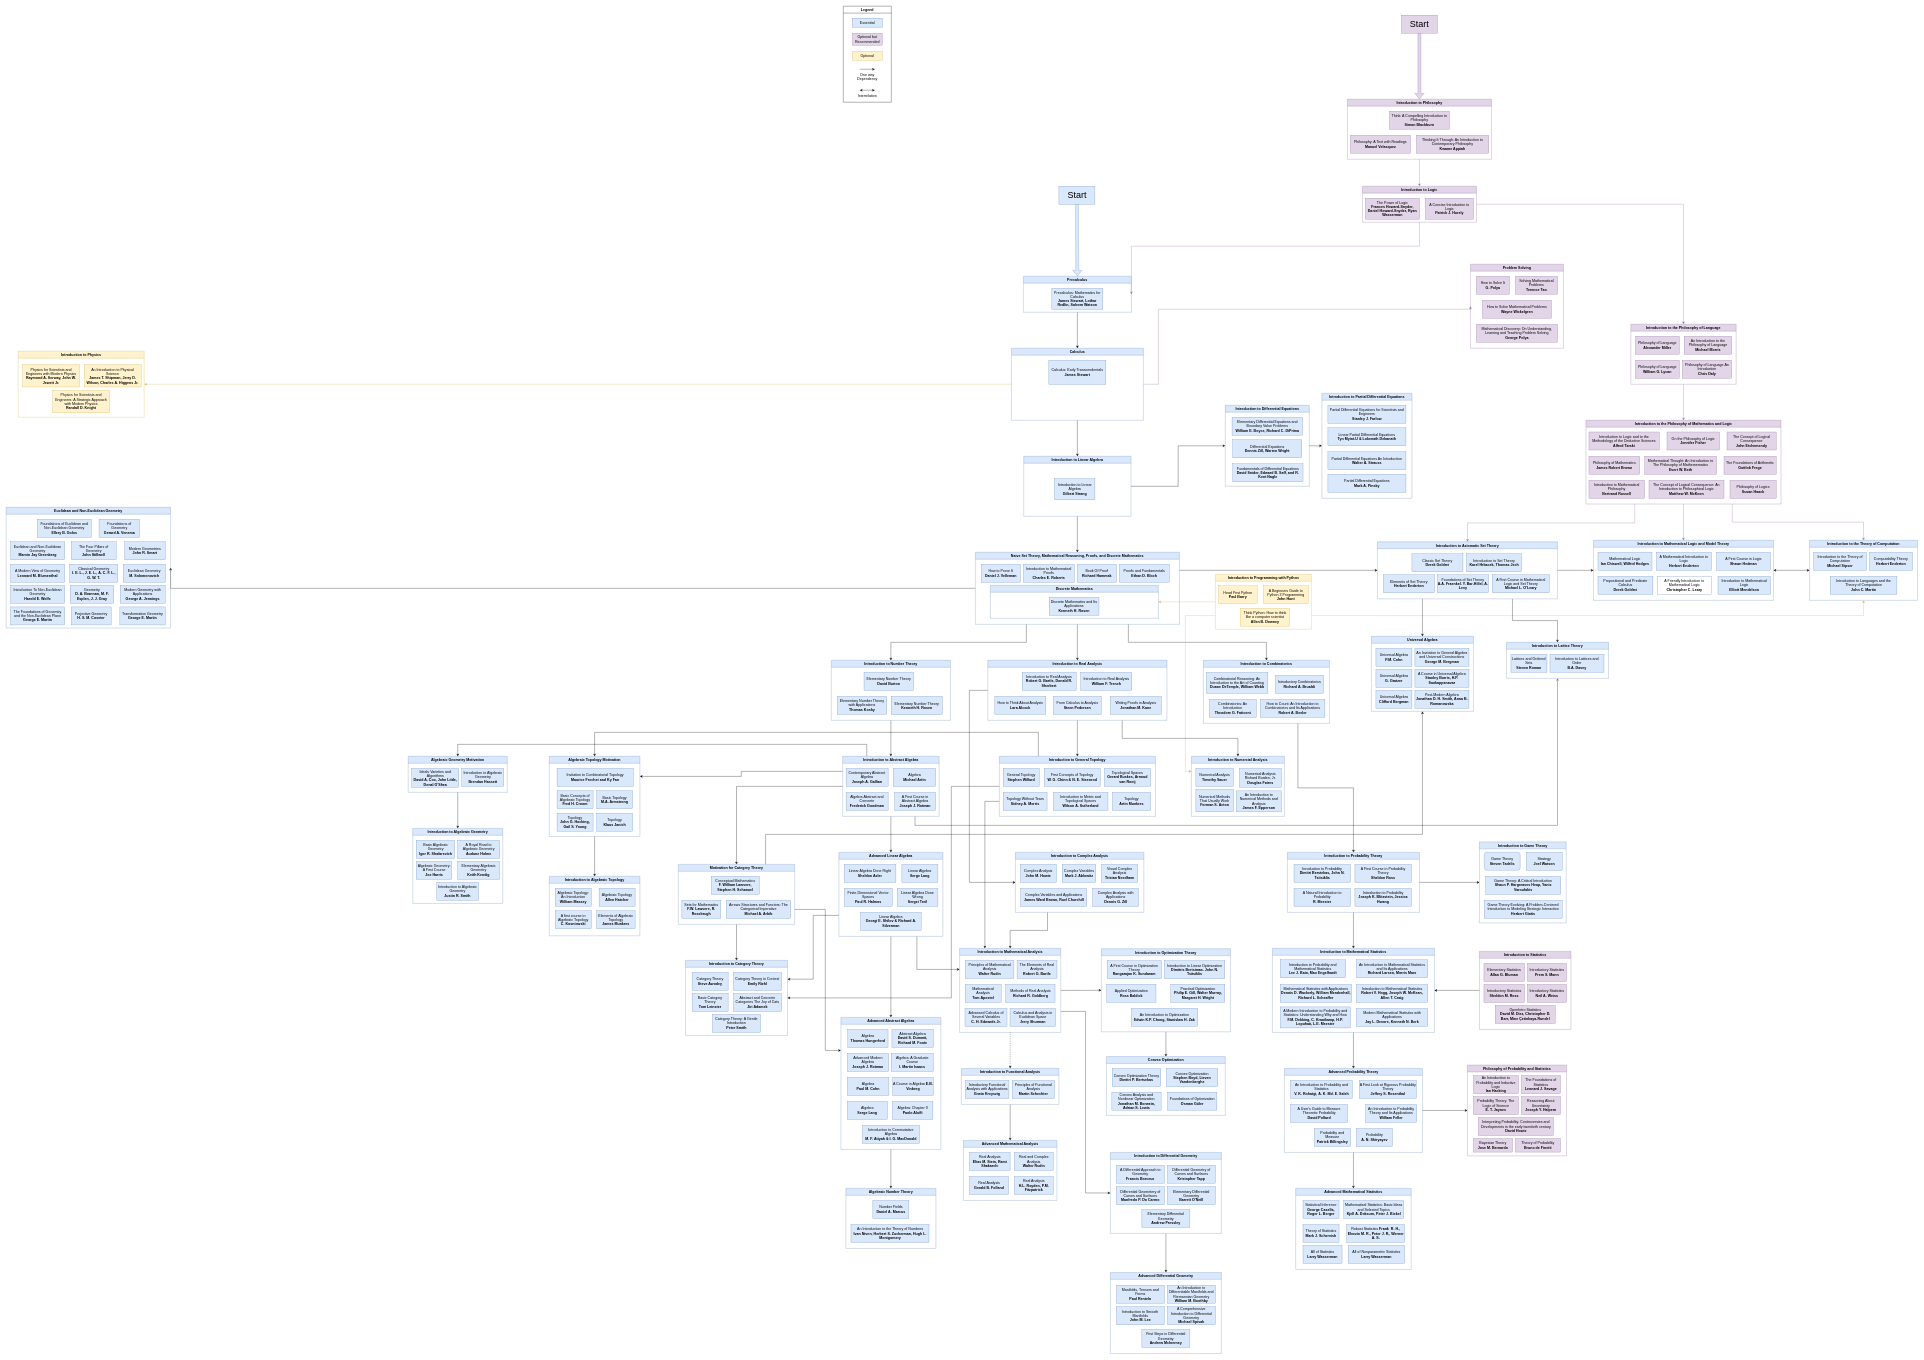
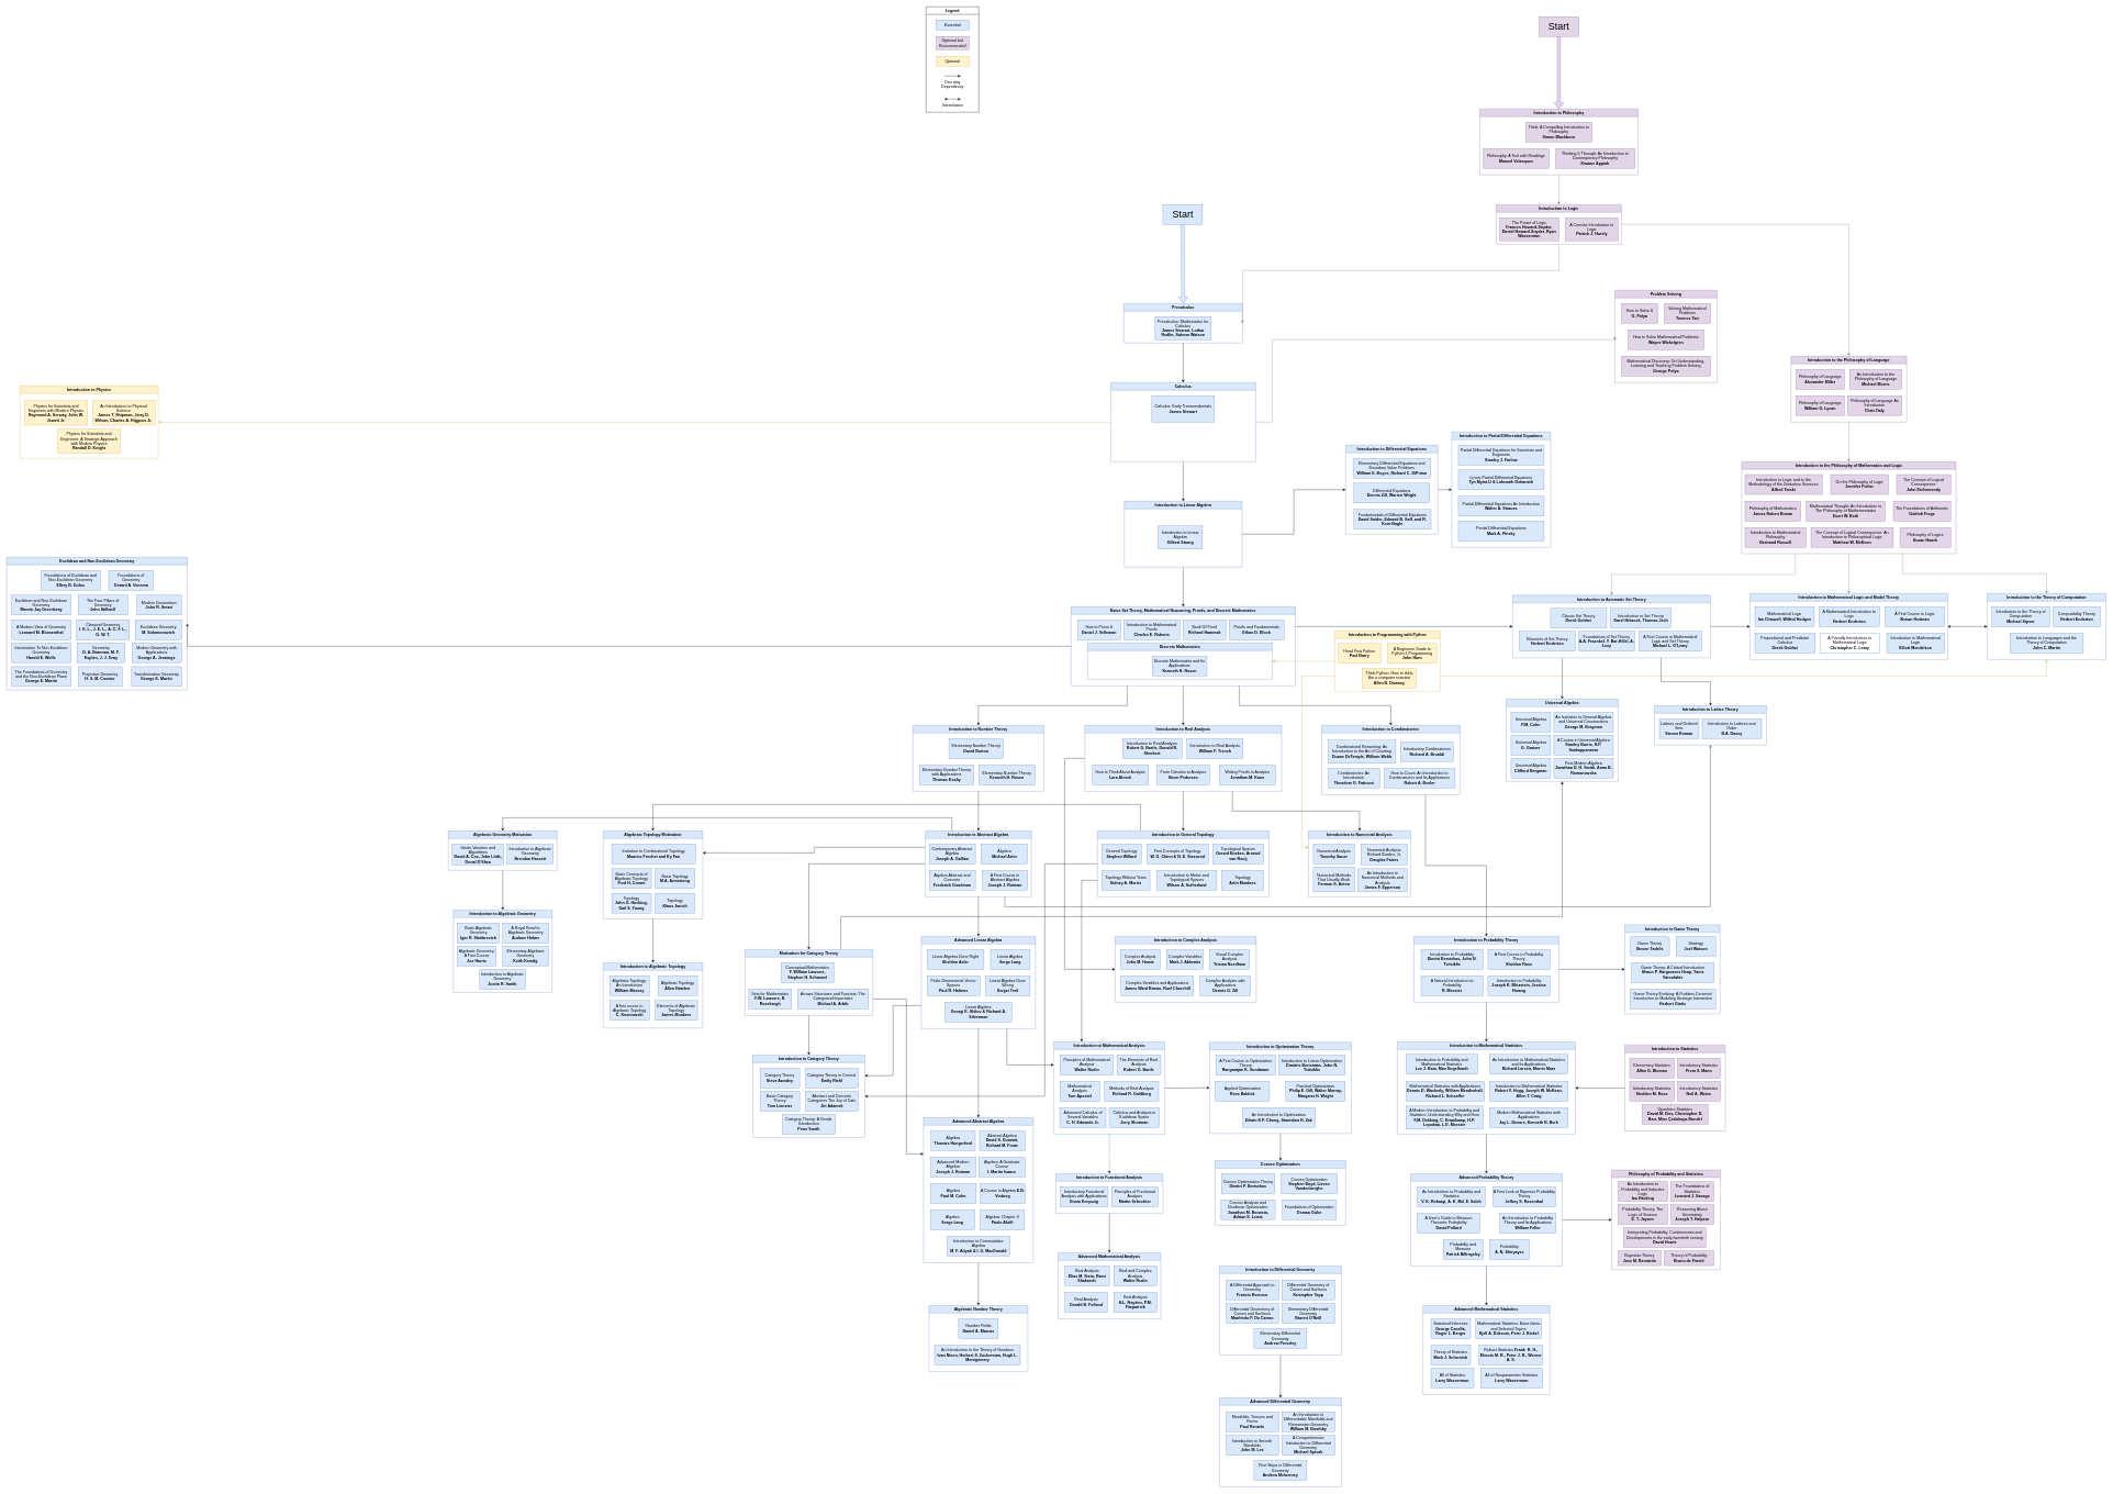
- <mxCell id="125" value="Combinatorial Reasoning: An Introduction to the Art of Counting&lt;br&gt;&lt;b&gt;Duane DeTemple, William Webb&lt;/b&gt;" style="rounded=0;whiteSpace=wrap;html=1;fillColor=#dae8fc;strokeColor=#6c8ebf;" parent="124" vertex="1"><mxGeometry x="10" y="40" width="205" height="70" as="geometry" /></mxCell>
+ <mxCell id="125" value="Combinatorial Reasoning: An Introduction to the Art of Counting&lt;br&gt;&lt;b&gt;Duane DeTemple, William Webb&lt;/b&gt;" style="rounded=0;whiteSpace=wrap;html=1;fillColor=#dae8fc;strokeColor=#6c8ebf;" parent="124" vertex="1"><mxGeometry x="20" y="45" width="205" height="70" as="geometry" /></mxCell>
- <mxCell id="178" style="edgeStyle=orthogonalEdgeStyle;rounded=0;orthogonalLoop=1;jettySize=auto;html=1;exitX=0.25;exitY=1;exitDx=0;exitDy=0;" parent="1" source="179" target="192" edge="1"><mxGeometry relative="1" as="geometry" /></mxCell>
- <mxCell id="191" style="edgeStyle=orthogonalEdgeStyle;rounded=0;orthogonalLoop=1;jettySize=auto;html=1;exitX=1;exitY=0.75;exitDx=0;exitDy=0;entryX=0;entryY=0.5;entryDx=0;entryDy=0;" parent="1" source="192" target="327" edge="1"><mxGeometry relative="1" as="geometry" /></mxCell>
